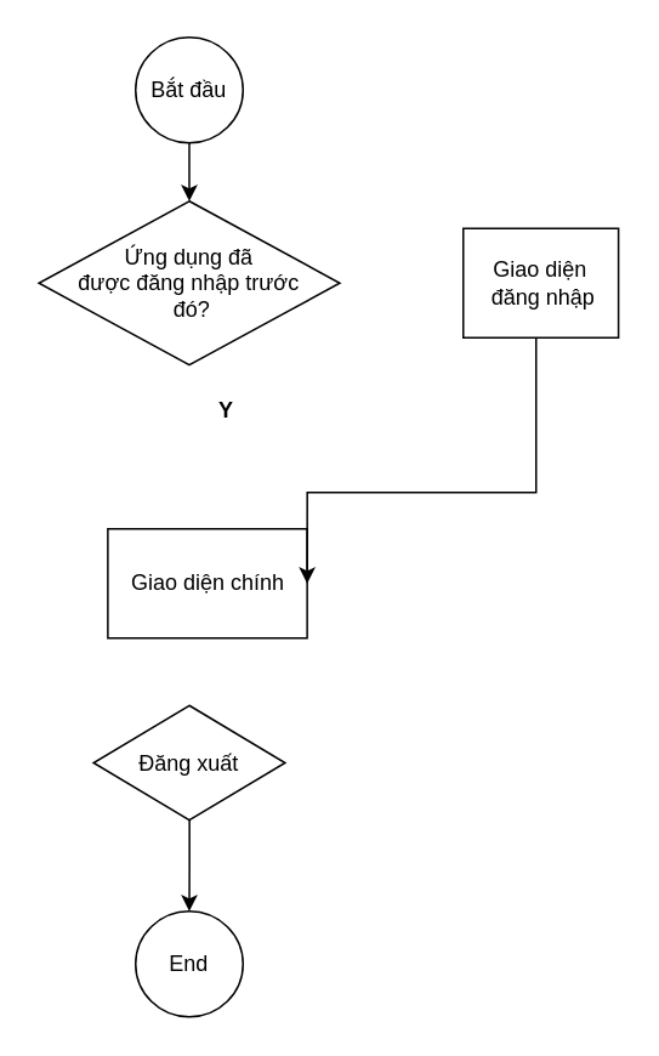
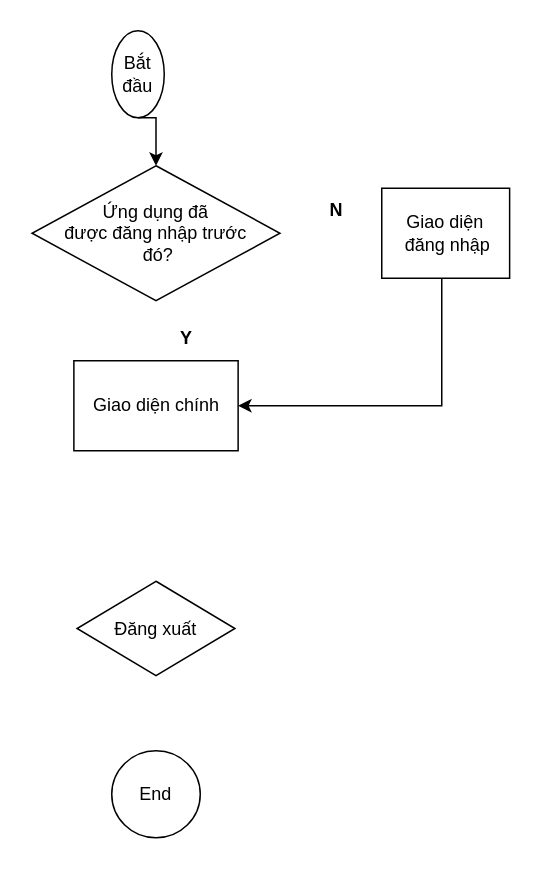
- <mxCell id="3" value="Bắt đầu" style="ellipse;whiteSpace=wrap;html=1;" vertex="1" parent="1"><mxGeometry x="74" y="20" width="59" height="58" as="geometry" /></mxCell>
+ <mxCell id="3" value="Bắt đầu" style="ellipse;whiteSpace=wrap;html=1;" vertex="1" parent="1"><mxGeometry x="74" y="20" width="35" height="58" as="geometry" /></mxCell>
+ <mxCell id="10" value="&lt;b&gt;N&lt;/b&gt;" style="text;html=1;strokeColor=none;fillColor=none;align=center;verticalAlign=middle;whiteSpace=wrap;rounded=0;" vertex="1" parent="1"><mxGeometry x="194" y="125" width="60" height="30" as="geometry" /></mxCell>
- <mxCell id="6" value="Giao diện chính" style="rounded=0;whiteSpace=wrap;html=1;" vertex="1" parent="1"><mxGeometry x="58.75" y="290" width="109.5" height="60" as="geometry" /></mxCell>
+ <mxCell id="6" value="Giao diện chính" style="rounded=0;whiteSpace=wrap;html=1;" vertex="1" parent="1"><mxGeometry x="48.75" y="240" width="109.5" height="60" as="geometry" /></mxCell>
- <mxCell id="11" style="edgeStyle=orthogonalEdgeStyle;rounded=0;orthogonalLoop=1;jettySize=auto;html=1;entryX=0.5;entryY=0;entryDx=0;entryDy=0;" edge="1" parent="1" source="12" target="4"><mxGeometry relative="1" as="geometry" /></mxCell>
